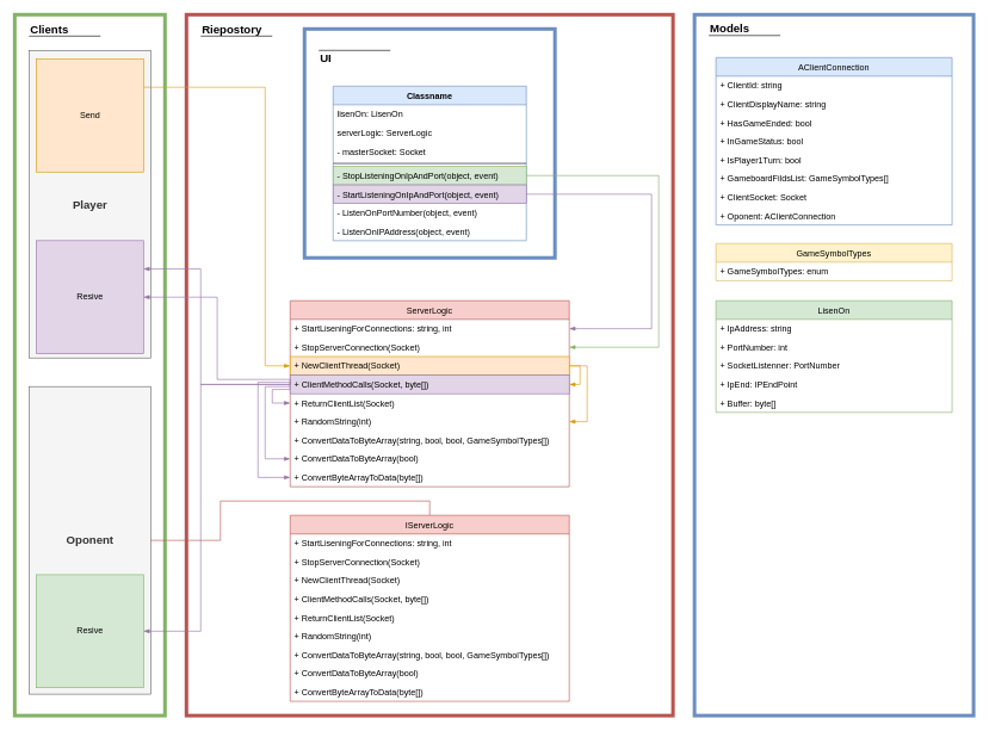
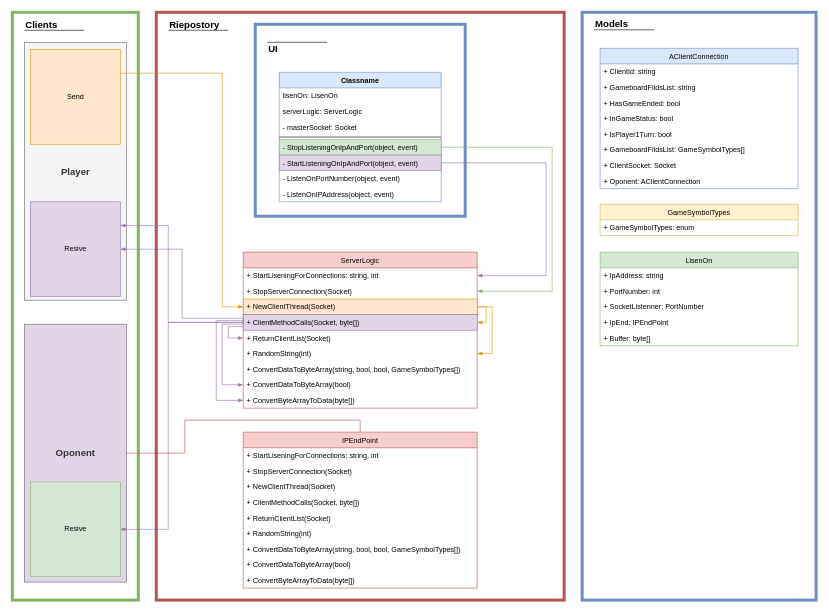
- <mxCell id="26" value="+ ClientDisplayName: string" style="text;strokeColor=none;fillColor=none;align=left;verticalAlign=top;spacingLeft=4;spacingRight=4;overflow=hidden;rotatable=0;points=[[0,0.5],[1,0.5]];portConstraint=eastwest;" vertex="1" parent="24"><mxGeometry y="52" width="330" height="26" as="geometry" /></mxCell>
+ <mxCell id="26" value="+ GameboardFildsList: string" style="text;strokeColor=none;fillColor=none;align=left;verticalAlign=top;spacingLeft=4;spacingRight=4;overflow=hidden;rotatable=0;points=[[0,0.5],[1,0.5]];portConstraint=eastwest;" vertex="1" parent="24"><mxGeometry y="52" width="330" height="26" as="geometry" /></mxCell>
- <mxCell id="44" value="IServerLogic" style="swimlane;fontStyle=0;childLayout=stackLayout;horizontal=1;startSize=26;fillColor=#f8cecc;horizontalStack=0;resizeParent=1;resizeParentMax=0;resizeLast=0;collapsible=1;marginBottom=0;strokeWidth=1;align=center;strokeColor=#b85450;" vertex="1" parent="1"><mxGeometry x="405" y="720" width="390" height="260" as="geometry" /></mxCell>
+ <mxCell id="44" value="IPEndPoint" style="swimlane;fontStyle=0;childLayout=stackLayout;horizontal=1;startSize=26;fillColor=#f8cecc;horizontalStack=0;resizeParent=1;resizeParentMax=0;resizeLast=0;collapsible=1;marginBottom=0;strokeWidth=1;align=center;strokeColor=#b85450;" vertex="1" parent="1"><mxGeometry x="405" y="720" width="390" height="260" as="geometry" /></mxCell>
- <mxCell id="3" value="&lt;font style=&quot;font-size: 16px&quot;&gt;&lt;b&gt;Oponent&lt;/b&gt;&lt;/font&gt;" style="html=1;strokeWidth=1;fillColor=#f5f5f5;align=center;strokeColor=#666666;fontColor=#333333;" vertex="1" parent="1"><mxGeometry x="40" y="540" width="170" height="430" as="geometry" /></mxCell>
+ <mxCell id="3" value="&lt;font style=&quot;font-size: 16px&quot;&gt;&lt;b&gt;Oponent&lt;/b&gt;&lt;/font&gt;" style="html=1;strokeWidth=1;fillColor=#e1d5e7;align=center;strokeColor=#666666;fontColor=#333333;" vertex="1" parent="1"><mxGeometry x="40" y="540" width="170" height="430" as="geometry" /></mxCell>
